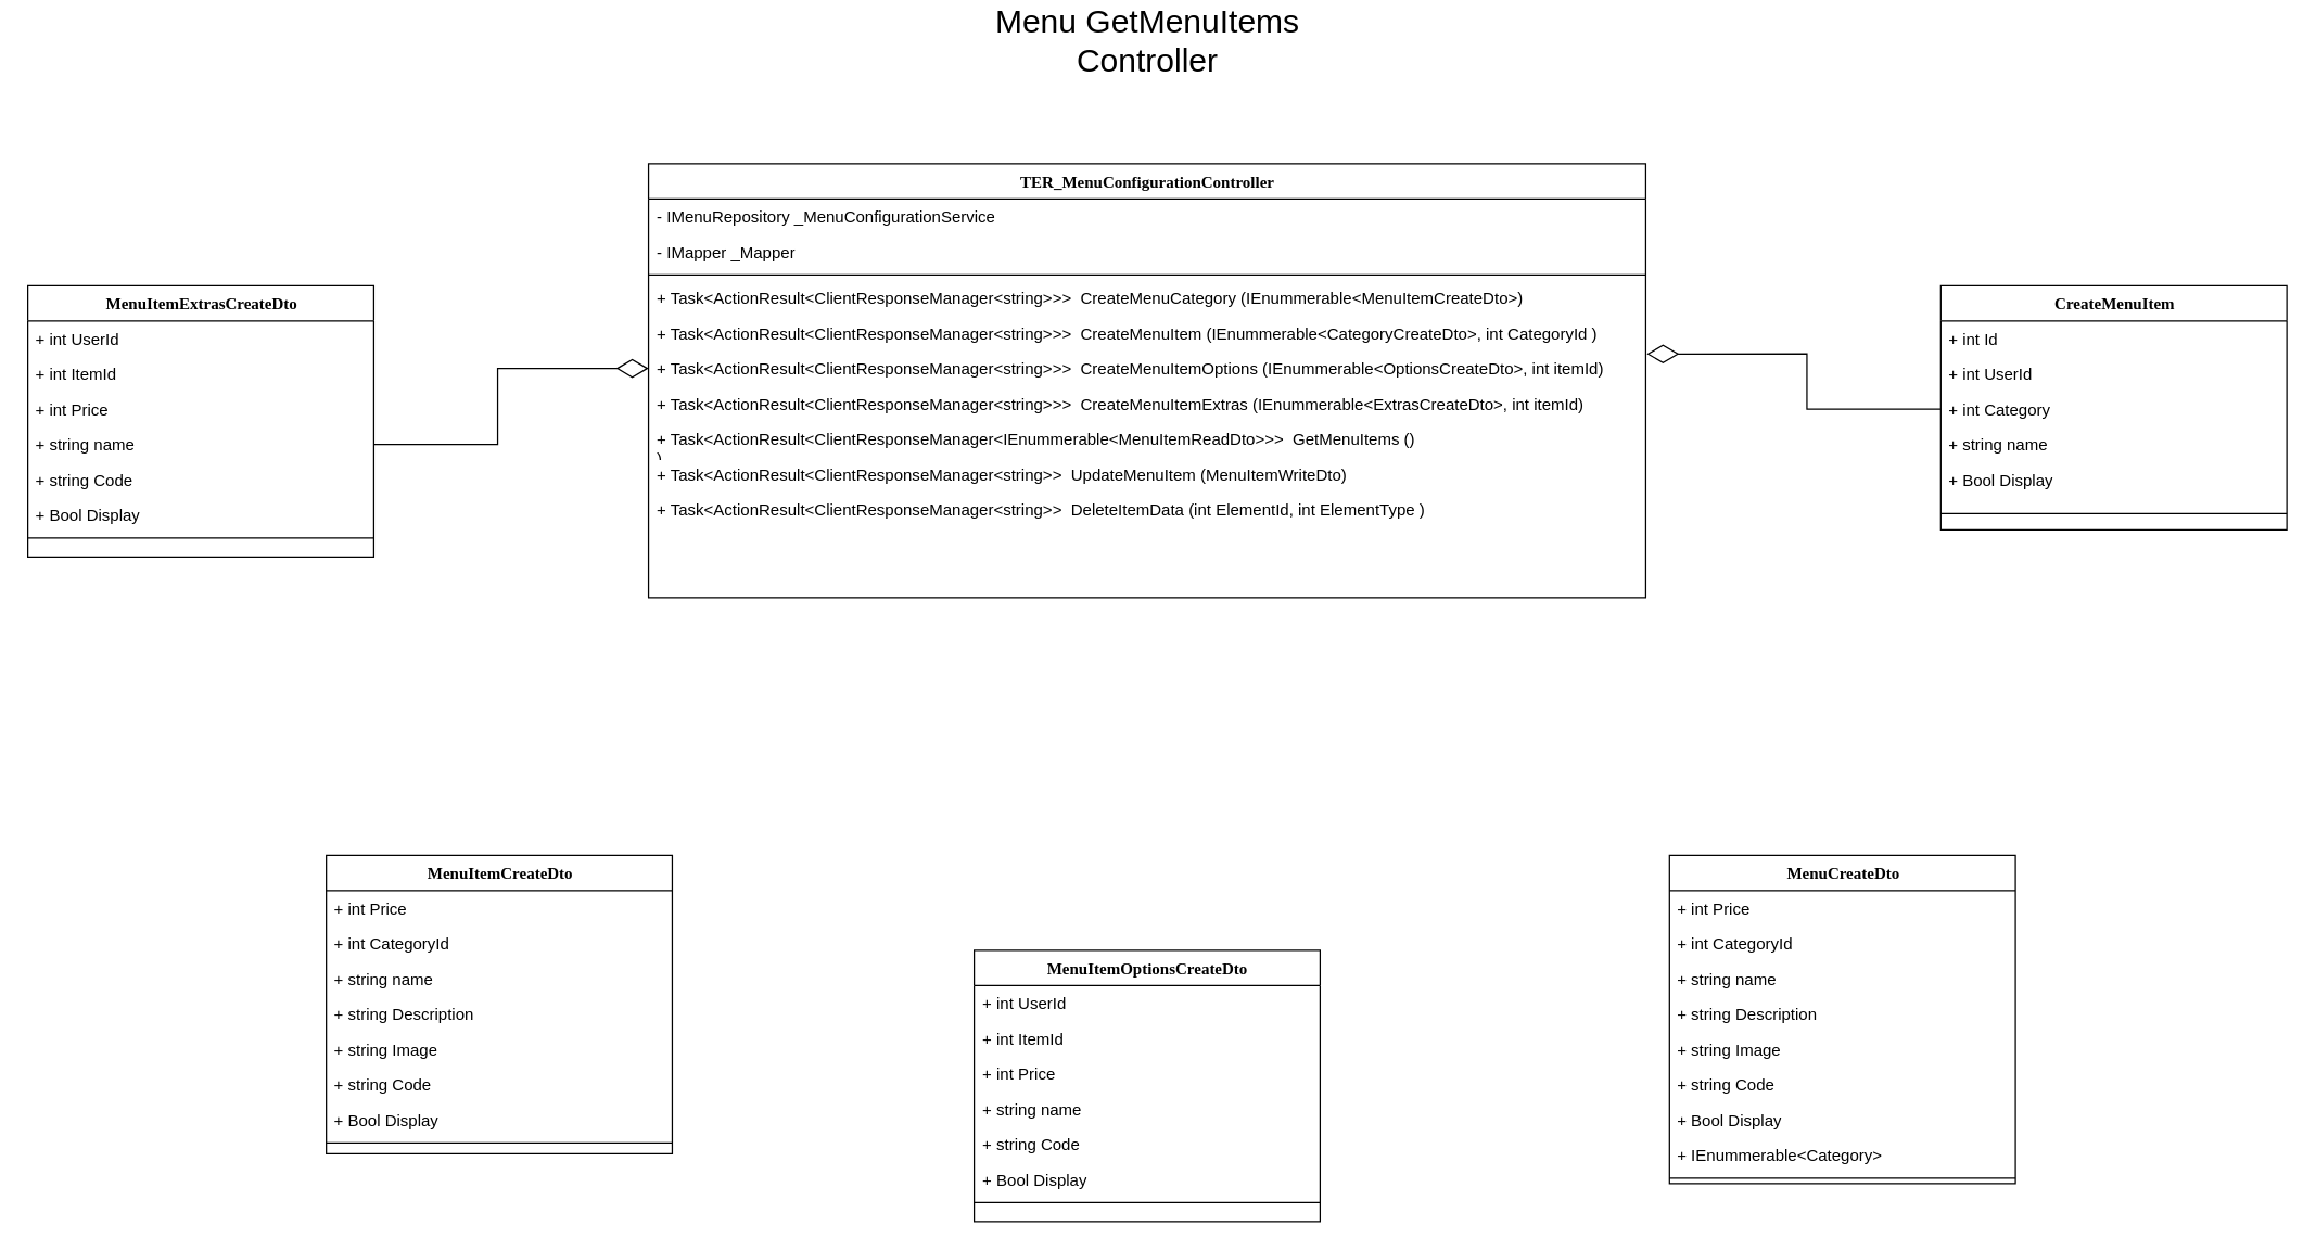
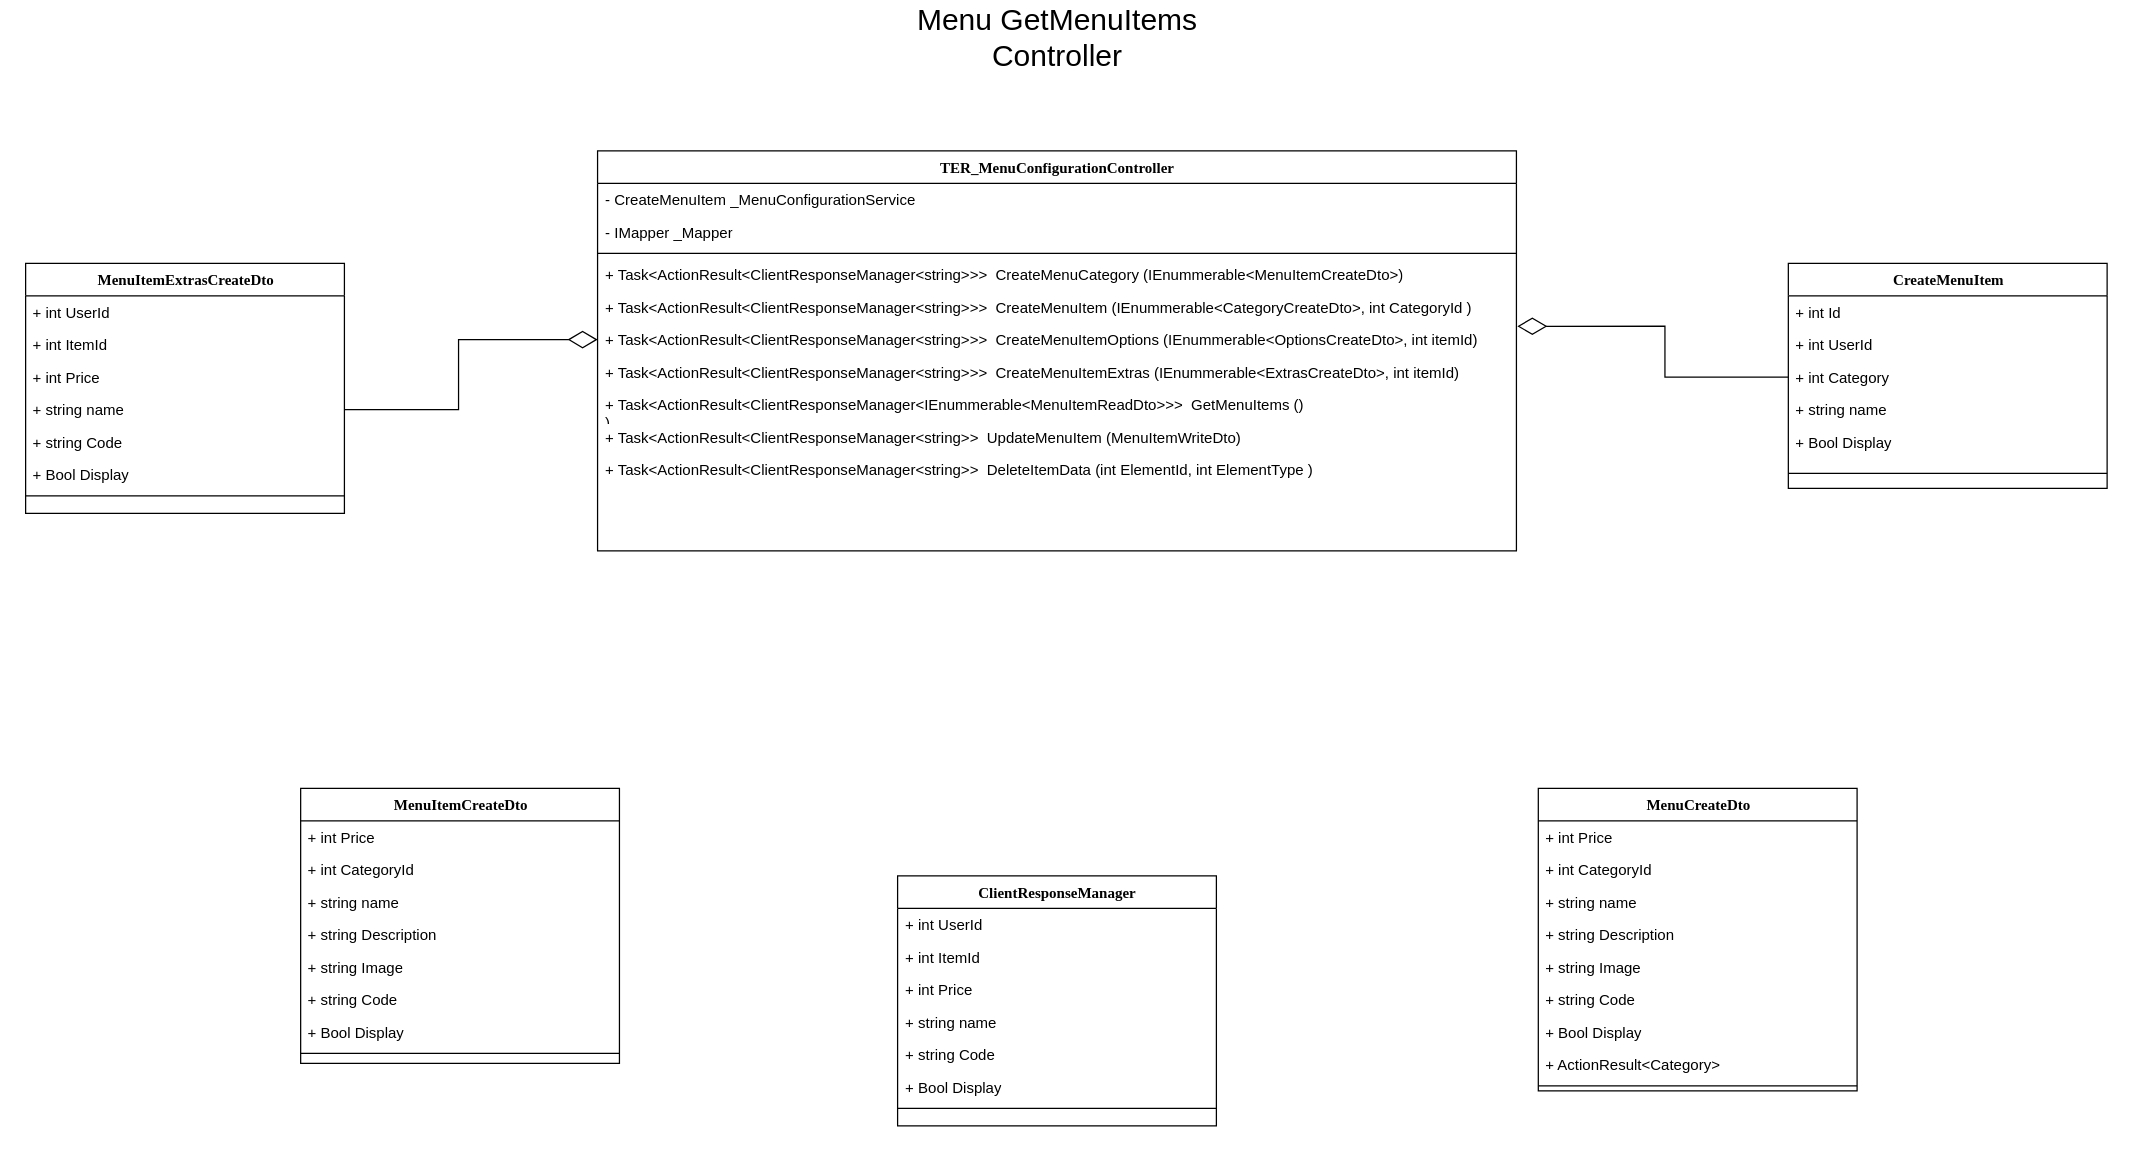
- <mxCell id="4" value="- IMenuRepository _MenuConfigurationService" style="text;html=1;strokeColor=none;fillColor=none;align=left;verticalAlign=top;spacingLeft=4;spacingRight=4;whiteSpace=wrap;overflow=hidden;rotatable=0;points=[[0,0.5],[1,0.5]];portConstraint=eastwest;" vertex="1" parent="3"><mxGeometry y="26" width="735" height="26" as="geometry" /></mxCell>
+ <mxCell id="4" value="- CreateMenuItem _MenuConfigurationService" style="text;html=1;strokeColor=none;fillColor=none;align=left;verticalAlign=top;spacingLeft=4;spacingRight=4;whiteSpace=wrap;overflow=hidden;rotatable=0;points=[[0,0.5],[1,0.5]];portConstraint=eastwest;" vertex="1" parent="3"><mxGeometry y="26" width="735" height="26" as="geometry" /></mxCell>
- <mxCell id="23" value="MenuItemOptionsCreateDto" style="swimlane;html=1;fontStyle=1;align=center;verticalAlign=top;childLayout=stackLayout;horizontal=1;startSize=26;horizontalStack=0;resizeParent=1;resizeLast=0;collapsible=1;marginBottom=0;swimlaneFillColor=#ffffff;rounded=0;shadow=0;comic=0;labelBackgroundColor=none;strokeWidth=1;fillColor=none;fontFamily=Verdana;fontSize=12" vertex="1" parent="1"><mxGeometry x="717.5" y="700" width="255" height="200" as="geometry" /></mxCell>
+ <mxCell id="23" value="ClientResponseManager" style="swimlane;html=1;fontStyle=1;align=center;verticalAlign=top;childLayout=stackLayout;horizontal=1;startSize=26;horizontalStack=0;resizeParent=1;resizeLast=0;collapsible=1;marginBottom=0;swimlaneFillColor=#ffffff;rounded=0;shadow=0;comic=0;labelBackgroundColor=none;strokeWidth=1;fillColor=none;fontFamily=Verdana;fontSize=12" vertex="1" parent="1"><mxGeometry x="717.5" y="700" width="255" height="200" as="geometry" /></mxCell>
- <mxCell id="54" value="+ IEnummerable&amp;lt;Category&amp;gt;" style="text;html=1;strokeColor=none;fillColor=none;align=left;verticalAlign=top;spacingLeft=4;spacingRight=4;whiteSpace=wrap;overflow=hidden;rotatable=0;points=[[0,0.5],[1,0.5]];portConstraint=eastwest;" vertex="1" parent="46"><mxGeometry y="208" width="255" height="26" as="geometry" /></mxCell>
+ <mxCell id="54" value="+ ActionResult&amp;lt;Category&amp;gt;" style="text;html=1;strokeColor=none;fillColor=none;align=left;verticalAlign=top;spacingLeft=4;spacingRight=4;whiteSpace=wrap;overflow=hidden;rotatable=0;points=[[0,0.5],[1,0.5]];portConstraint=eastwest;" vertex="1" parent="46"><mxGeometry y="208" width="255" height="26" as="geometry" /></mxCell>
